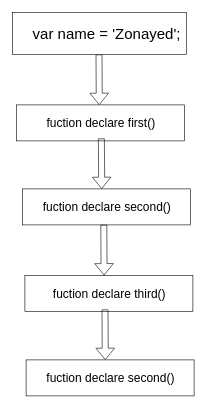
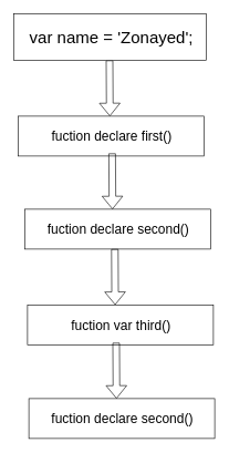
- <mxCell id="8" value="&lt;font style=&quot;font-size: 25px&quot;&gt;var name = 'Zonayed';&lt;/font&gt;" style="text;html=1;resizable=0;autosize=1;align=center;verticalAlign=middle;points=[];fillColor=none;strokeColor=none;rounded=0;" vertex="1" parent="6"><mxGeometry x="27" y="24" width="260" height="20" as="geometry" /></mxCell>
+ <mxCell id="8" value="&lt;font style=&quot;font-size: 25px&quot;&gt;var name = 'Zonayed';&lt;/font&gt;" style="text;html=1;resizable=0;autosize=1;align=center;verticalAlign=middle;points=[];fillColor=none;strokeColor=none;rounded=0;" vertex="1" parent="6"><mxGeometry x="17" y="24" width="260" height="20" as="geometry" /></mxCell>
- <mxCell id="18" value="&lt;font style=&quot;font-size: 20px&quot;&gt;fuction declare third()&lt;/font&gt;" style="text;html=1;strokeColor=none;fillColor=none;align=center;verticalAlign=middle;whiteSpace=wrap;rounded=0;" vertex="1" parent="16"><mxGeometry x="16" width="250" height="60" as="geometry" /></mxCell>
+ <mxCell id="18" value="&lt;font style=&quot;font-size: 20px&quot;&gt;fuction var third()&lt;/font&gt;" style="text;html=1;strokeColor=none;fillColor=none;align=center;verticalAlign=middle;whiteSpace=wrap;rounded=0;" vertex="1" parent="16"><mxGeometry x="16" width="250" height="60" as="geometry" /></mxCell>
